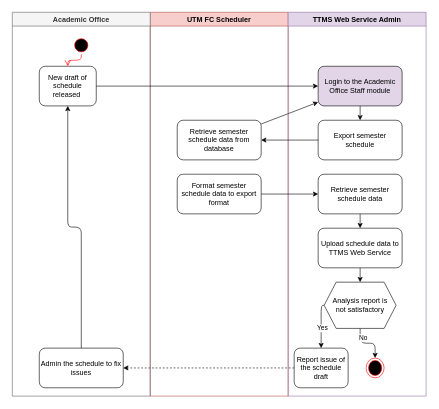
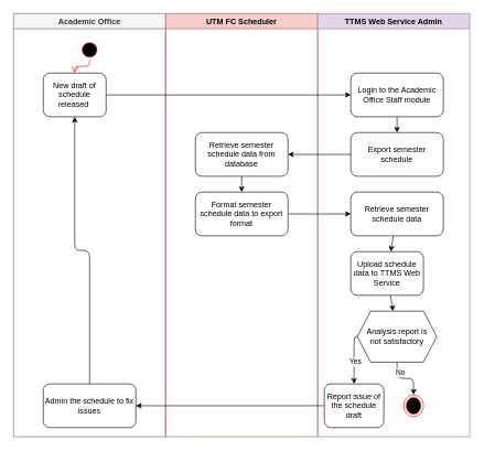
- <mxCell id="8" value="Login to the Academic Office Staff module" style="rounded=1;whiteSpace=wrap;html=1;fillColor=#e1d5e7;" parent="6" vertex="1"><mxGeometry x="50" y="90.004" width="140" height="66.111" as="geometry" /></mxCell>
+ <mxCell id="8" value="Login to the Academic Office Staff module" style="rounded=1;whiteSpace=wrap;html=1;" parent="6" vertex="1"><mxGeometry x="50" y="90.004" width="140" height="66.111" as="geometry" /></mxCell>
- <mxCell id="3" style="edgeStyle=none;html=1;" parent="2" source="4" target="8" edge="1"><mxGeometry relative="1" as="geometry" /></mxCell>
+ <mxCell id="3" style="edgeStyle=none;html=1;" parent="2" source="4" target="5" edge="1"><mxGeometry relative="1" as="geometry" /></mxCell>
- <mxCell id="13" value="Upload schedule data to TTMS Web Service" style="rounded=1;whiteSpace=wrap;html=1;" parent="6" vertex="1"><mxGeometry x="50" y="360.004" width="140" height="66.111" as="geometry" /></mxCell>
+ <mxCell id="13" value="Upload schedule data to TTMS Web Service" style="rounded=1;whiteSpace=wrap;html=1;" parent="6" vertex="1"><mxGeometry x="50" y="360.004" width="110" height="66.111" as="geometry" /></mxCell>
- <mxCell id="30" style="edgeStyle=orthogonalEdgeStyle;html=1;dashed=1;" parent="1" source="19" target="26" edge="1"><mxGeometry relative="1" as="geometry" /></mxCell>
+ <mxCell id="30" style="edgeStyle=orthogonalEdgeStyle;html=1;" parent="1" source="19" target="26" edge="1"><mxGeometry relative="1" as="geometry" /></mxCell>
